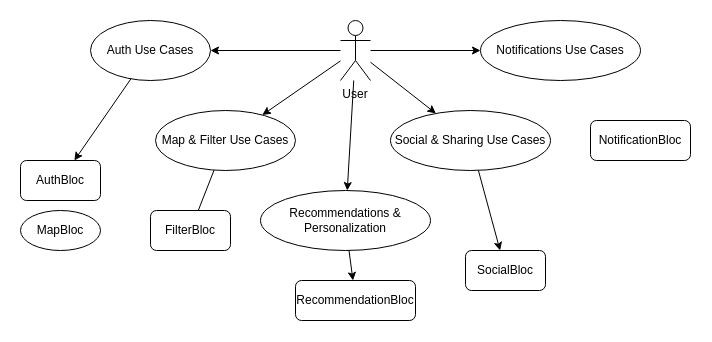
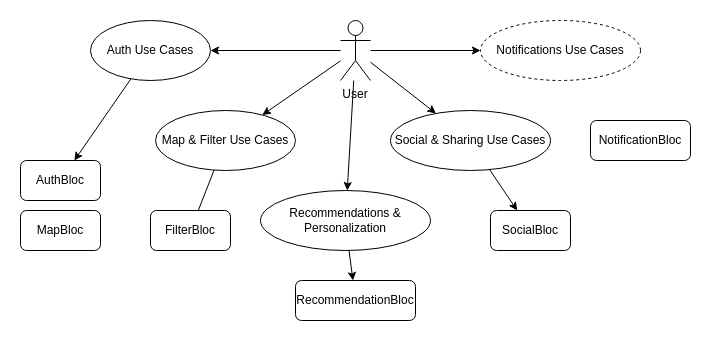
- <mxCell id="5" value="Notifications Use Cases" style="ellipse;whiteSpace=wrap;html=1;aspect=fixed;" vertex="1" parent="1"><mxGeometry x="480" y="20" width="160" height="60" as="geometry" /></mxCell>
+ <mxCell id="5" value="Notifications Use Cases" style="ellipse;whiteSpace=wrap;html=1;aspect=fixed;dashed=1;" vertex="1" parent="1"><mxGeometry x="480" y="20" width="160" height="60" as="geometry" /></mxCell>
- <mxCell id="9" value="MapBloc" style="ellipse;whiteSpace=wrap;html=1;" vertex="1" parent="1"><mxGeometry x="20" y="210" width="80" height="40" as="geometry" /></mxCell>
+ <mxCell id="9" value="MapBloc" style="rounded=1;whiteSpace=wrap;html=1;" vertex="1" parent="1"><mxGeometry x="20" y="210" width="80" height="40" as="geometry" /></mxCell>
- <mxCell id="12" value="SocialBloc" style="rounded=1;whiteSpace=wrap;html=1;" vertex="1" parent="1"><mxGeometry x="465" y="250" width="80" height="40" as="geometry" /></mxCell>
+ <mxCell id="12" value="SocialBloc" style="rounded=1;whiteSpace=wrap;html=1;" vertex="1" parent="1"><mxGeometry x="490" y="210" width="80" height="40" as="geometry" /></mxCell>
